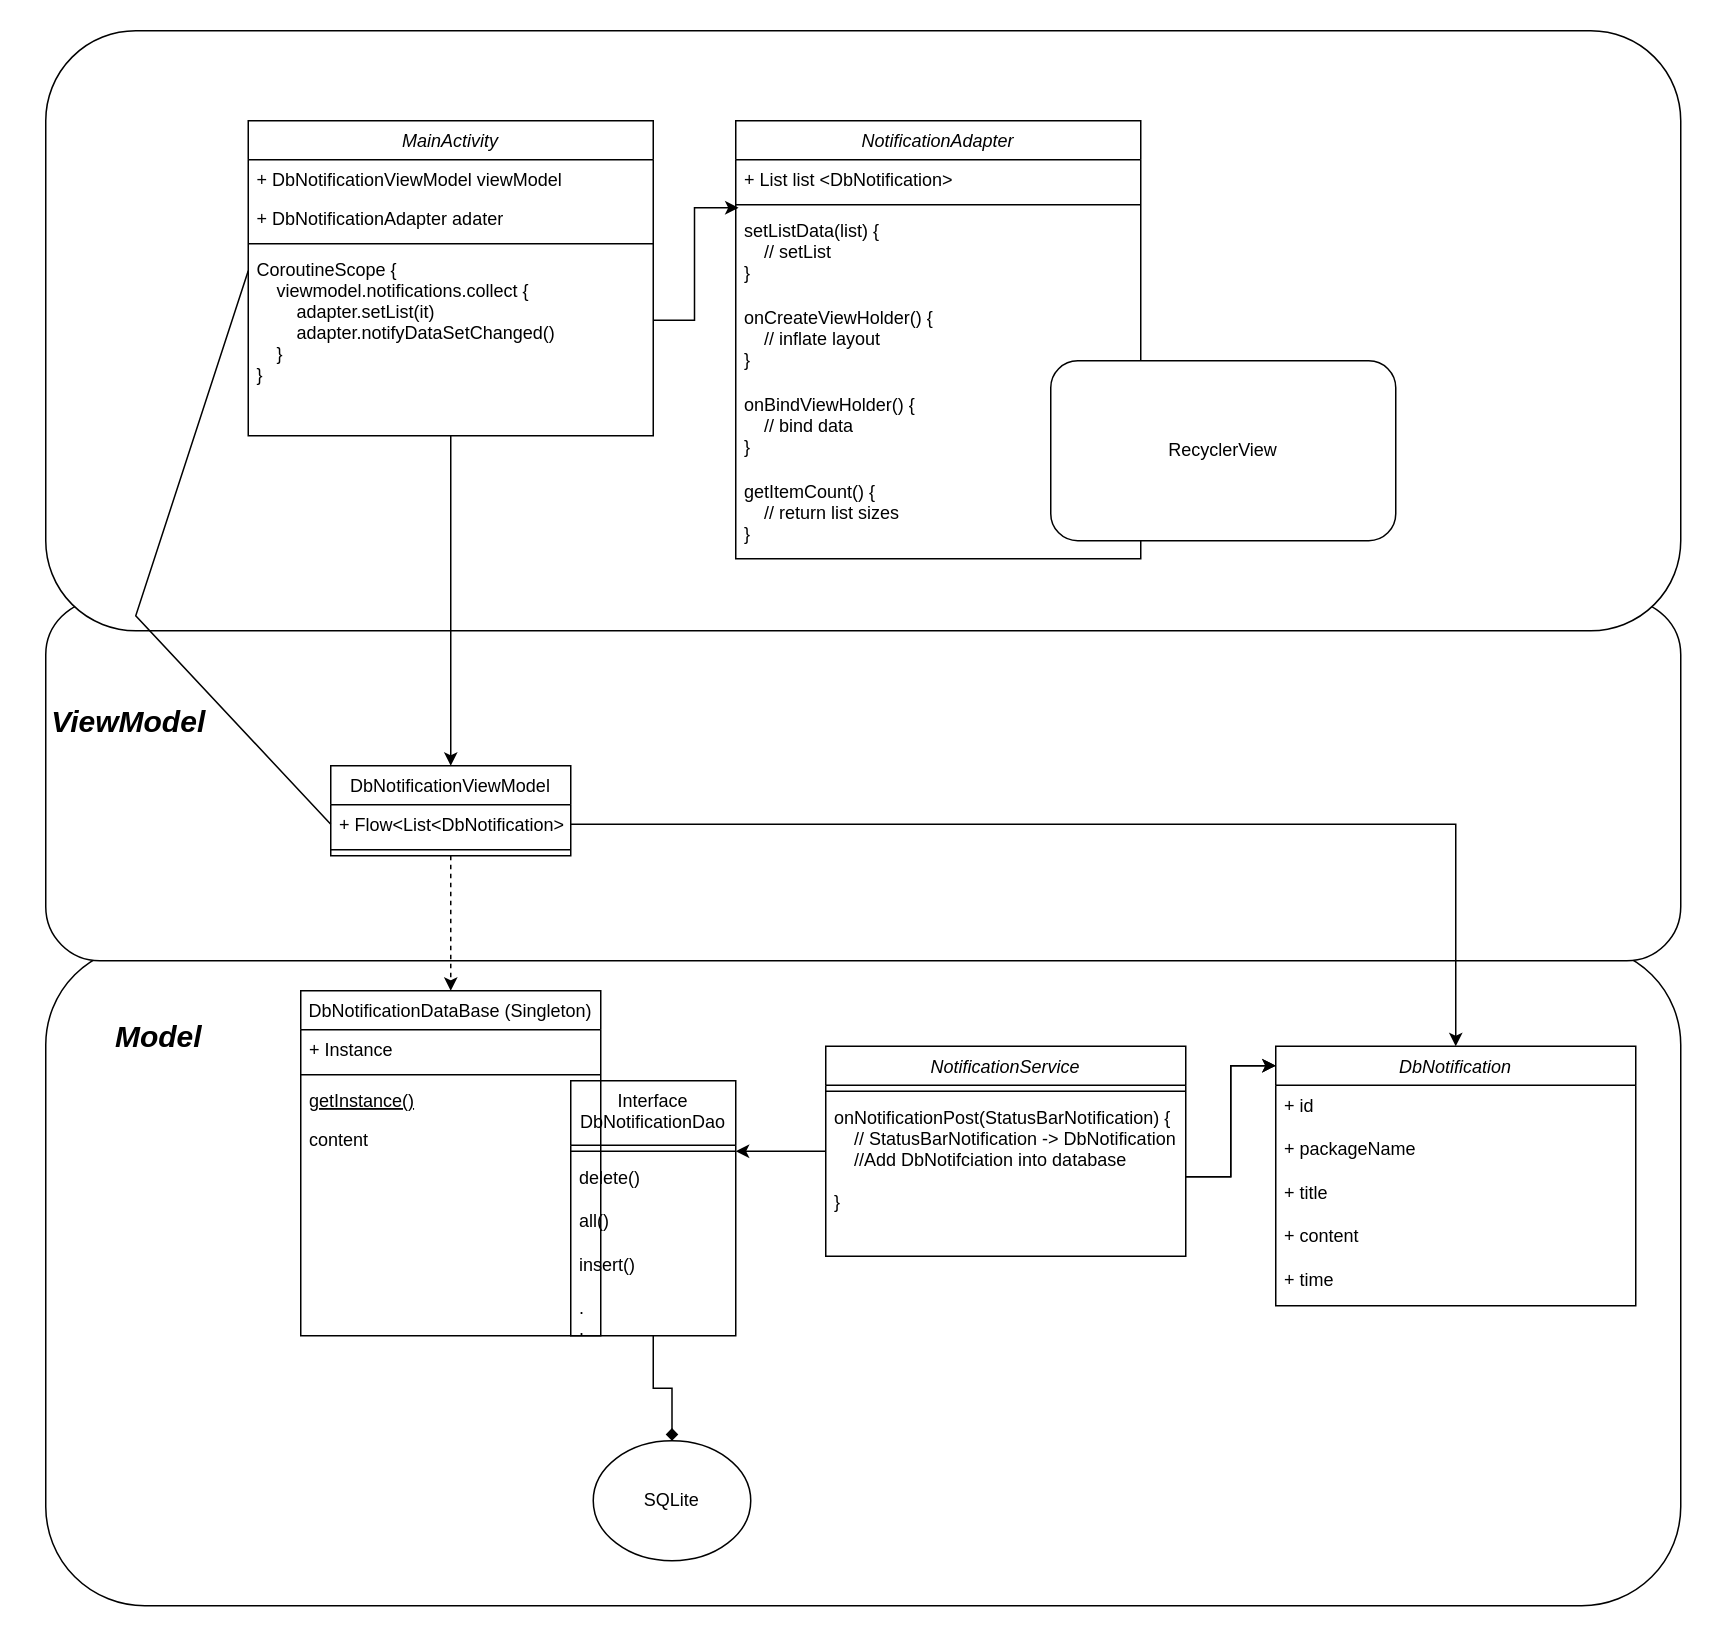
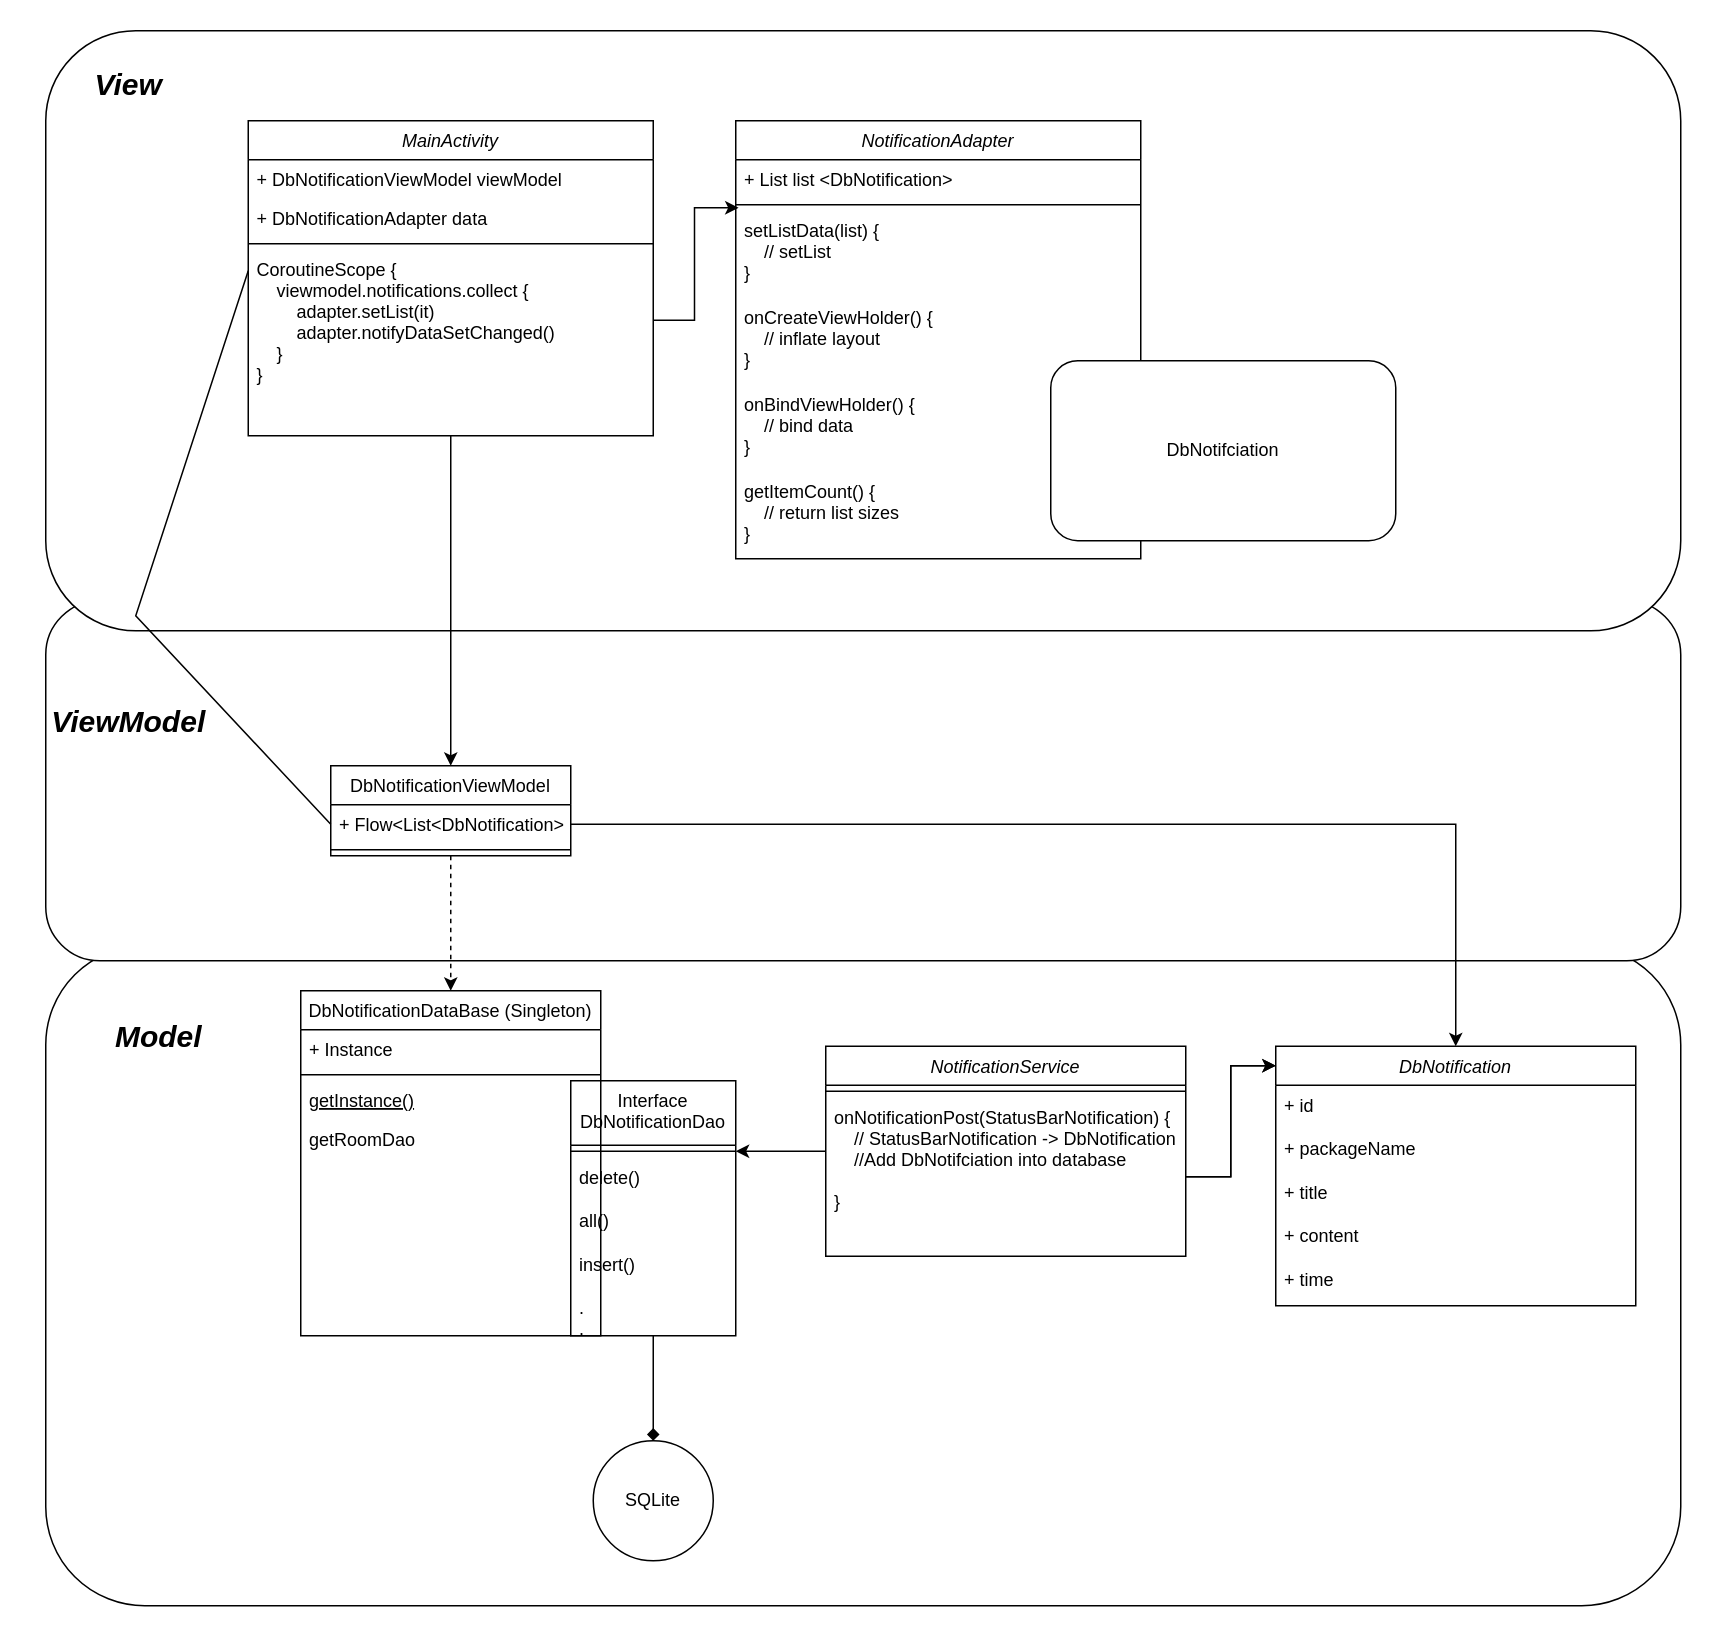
+ <mxCell id="38" value="&lt;font style=&quot;font-size: 20px;&quot;&gt;&lt;b&gt;&lt;i&gt;View&lt;/i&gt;&lt;/b&gt;&lt;/font&gt;" style="text;html=1;align=center;verticalAlign=middle;resizable=0;points=[];autosize=1;strokeColor=none;fillColor=none;" parent="1" vertex="1"><mxGeometry x="50" y="35" width="70" height="40" as="geometry" /></mxCell>
- <mxCell id="8" value="+ DbNotificationAdapter adater" style="text;align=left;verticalAlign=top;spacingLeft=4;spacingRight=4;overflow=hidden;rotatable=0;points=[[0,0.5],[1,0.5]];portConstraint=eastwest;rounded=0;shadow=0;html=0;" parent="6" vertex="1"><mxGeometry y="52" width="270" height="26" as="geometry" /></mxCell>
+ <mxCell id="8" value="+ DbNotificationAdapter data" style="text;align=left;verticalAlign=top;spacingLeft=4;spacingRight=4;overflow=hidden;rotatable=0;points=[[0,0.5],[1,0.5]];portConstraint=eastwest;rounded=0;shadow=0;html=0;" parent="6" vertex="1"><mxGeometry y="52" width="270" height="26" as="geometry" /></mxCell>
- <mxCell id="37" value="RecyclerView" style="rounded=1;whiteSpace=wrap;html=1;" parent="1" vertex="1"><mxGeometry x="700" y="240" width="230" height="120" as="geometry" /></mxCell>
+ <mxCell id="37" value="DbNotifciation" style="rounded=1;whiteSpace=wrap;html=1;" parent="1" vertex="1"><mxGeometry x="700" y="240" width="230" height="120" as="geometry" /></mxCell>
- <mxCell id="27" value="content" style="text;align=left;verticalAlign=top;spacingLeft=4;spacingRight=4;overflow=hidden;rotatable=0;points=[[0,0.5],[1,0.5]];portConstraint=eastwest;" parent="23" vertex="1"><mxGeometry y="86" width="200" height="26" as="geometry" /></mxCell>
+ <mxCell id="27" value="getRoomDao" style="text;align=left;verticalAlign=top;spacingLeft=4;spacingRight=4;overflow=hidden;rotatable=0;points=[[0,0.5],[1,0.5]];portConstraint=eastwest;" parent="23" vertex="1"><mxGeometry y="86" width="200" height="26" as="geometry" /></mxCell>
- <mxCell id="28" value="SQLite" style="ellipse;whiteSpace=wrap;html=1;aspect=fixed;" parent="1" vertex="1"><mxGeometry x="395" y="960" width="105" height="80" as="geometry" /></mxCell>
+ <mxCell id="28" value="SQLite" style="ellipse;whiteSpace=wrap;html=1;aspect=fixed;" parent="1" vertex="1"><mxGeometry x="395" y="960" width="80" height="80" as="geometry" /></mxCell>
